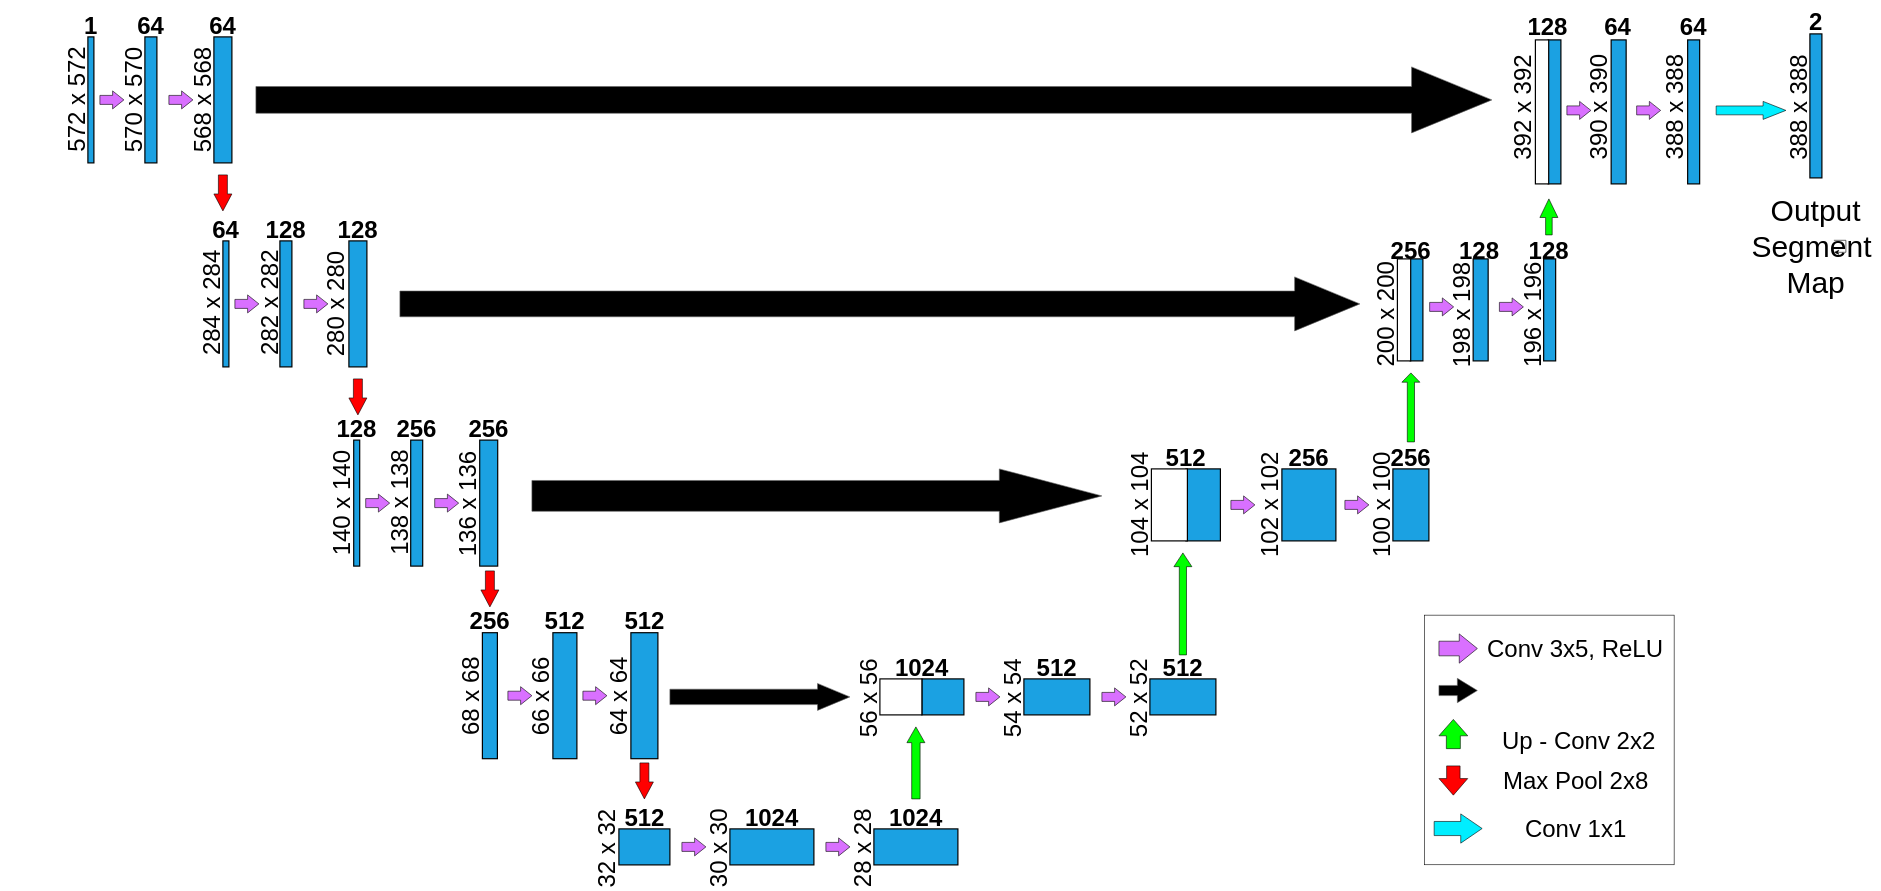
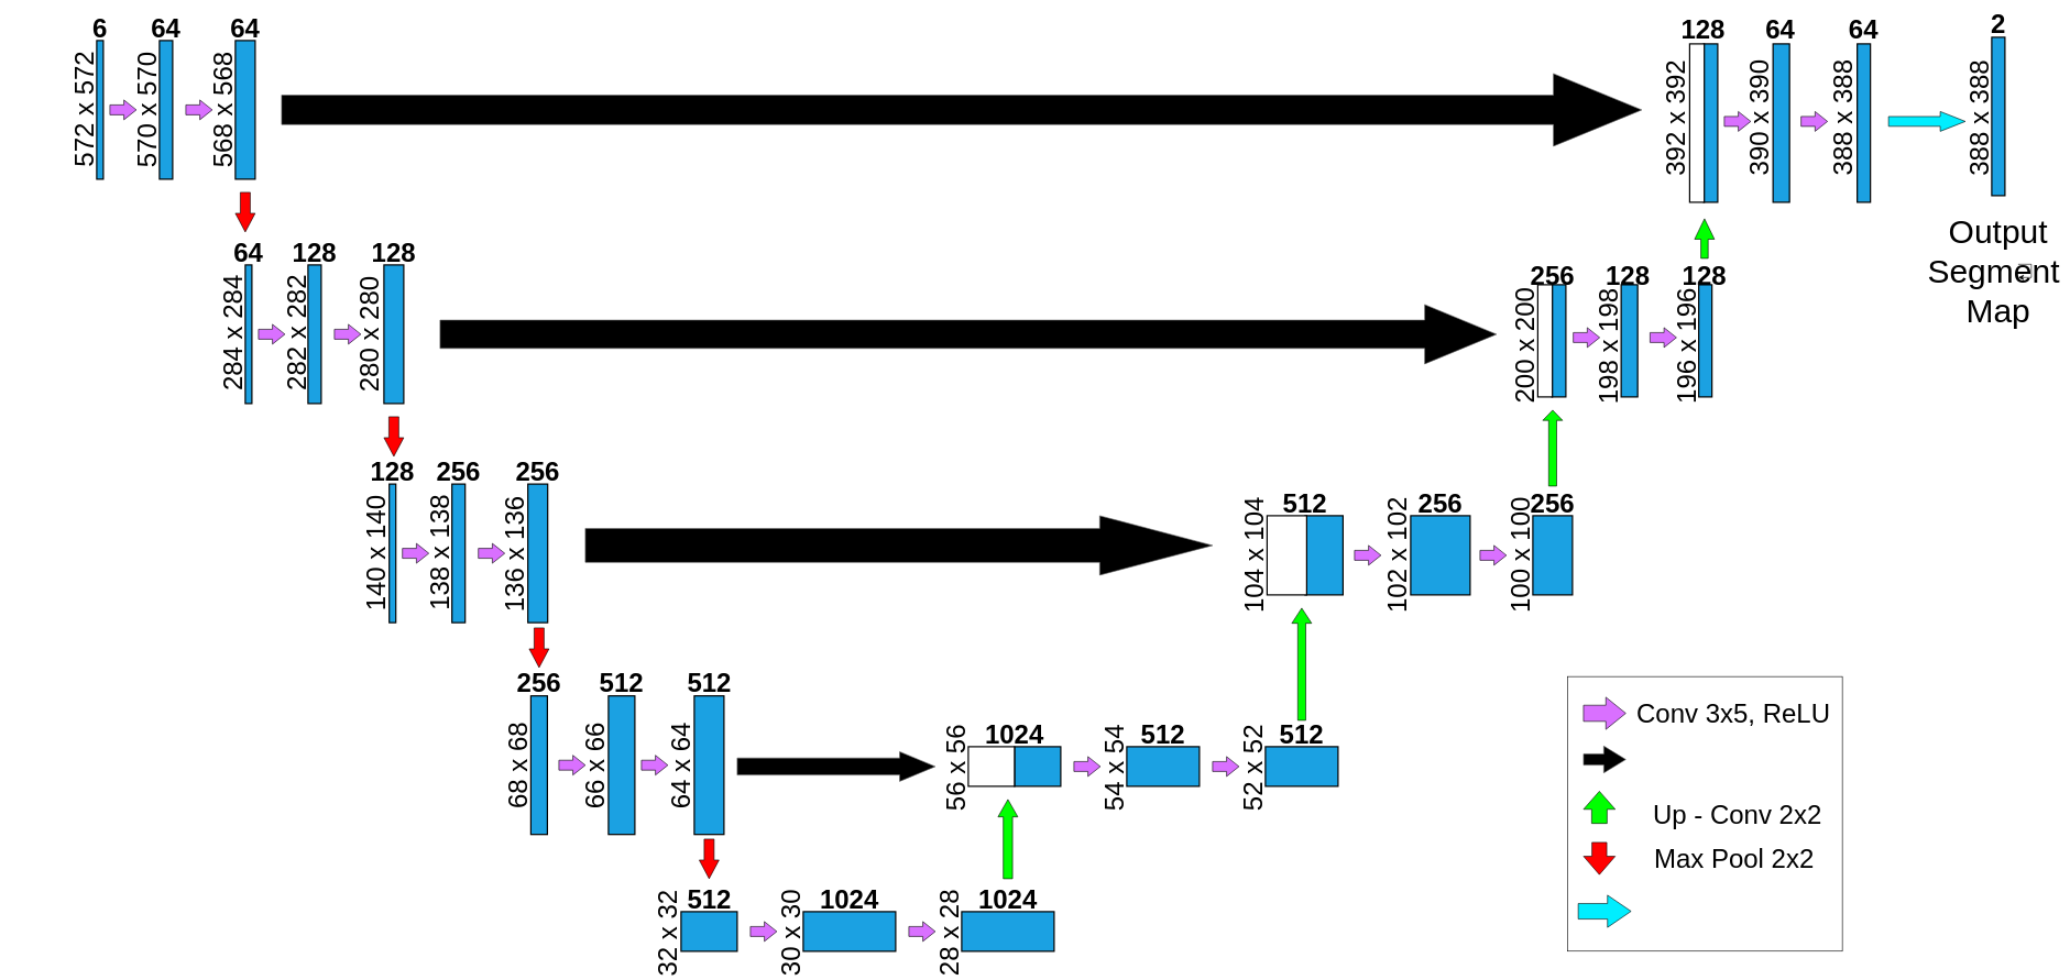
- <mxCell id="7" value="&lt;font style=&quot;font-size: 40px;&quot;&gt;1&lt;/font&gt;" style="text;html=1;strokeColor=none;fillColor=none;align=center;verticalAlign=middle;whiteSpace=wrap;rounded=0;fontStyle=1;fontSize=18;" parent="2" vertex="1"><mxGeometry x="5" width="60" height="30" as="geometry" /></mxCell>
+ <mxCell id="7" value="&lt;font style=&quot;font-size: 40px;&quot;&gt;6&lt;/font&gt;" style="text;html=1;strokeColor=none;fillColor=none;align=center;verticalAlign=middle;whiteSpace=wrap;rounded=0;fontStyle=1;fontSize=18;" parent="2" vertex="1"><mxGeometry x="5" width="60" height="30" as="geometry" /></mxCell>
- <mxCell id="138" value="&lt;font style=&quot;font-size: 40px;&quot;&gt;Max Pool 2x8&lt;/font&gt;" style="text;html=1;strokeColor=none;fillColor=none;align=center;verticalAlign=middle;whiteSpace=wrap;rounded=0;fontSize=16;" parent="129" vertex="1"><mxGeometry x="82" y="235" width="308" height="48.75" as="geometry" /></mxCell>
+ <mxCell id="138" value="&lt;font style=&quot;font-size: 40px;&quot;&gt;Max Pool 2x2&lt;/font&gt;" style="text;html=1;strokeColor=none;fillColor=none;align=center;verticalAlign=middle;whiteSpace=wrap;rounded=0;fontSize=16;" parent="129" vertex="1"><mxGeometry x="82" y="235" width="308" height="48.75" as="geometry" /></mxCell>
- <mxCell id="139" value="&lt;font style=&quot;font-size: 40px;&quot;&gt;Conv 1x1&lt;/font&gt;" style="text;html=1;strokeColor=none;fillColor=none;align=center;verticalAlign=middle;whiteSpace=wrap;rounded=0;fontSize=16;" parent="129" vertex="1"><mxGeometry x="82" y="315" width="308" height="48.75" as="geometry" /></mxCell>
